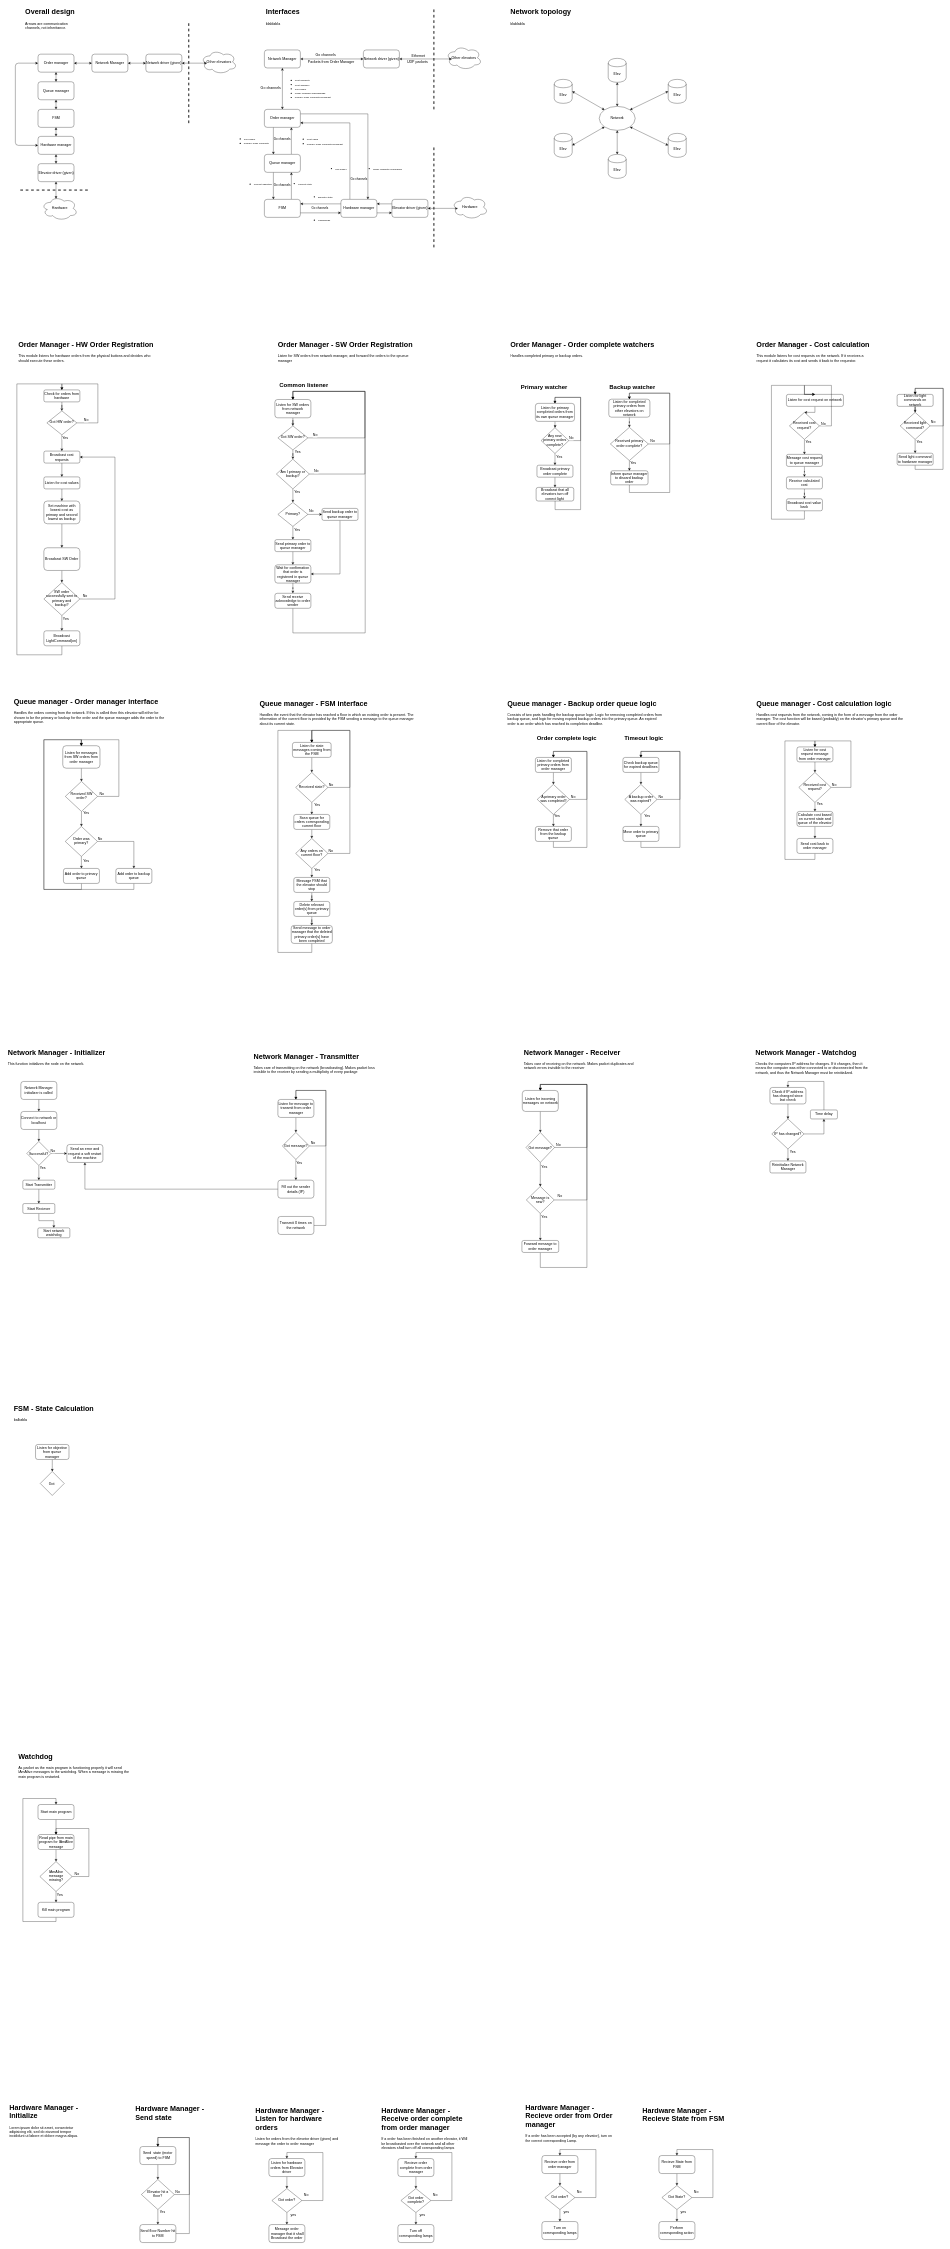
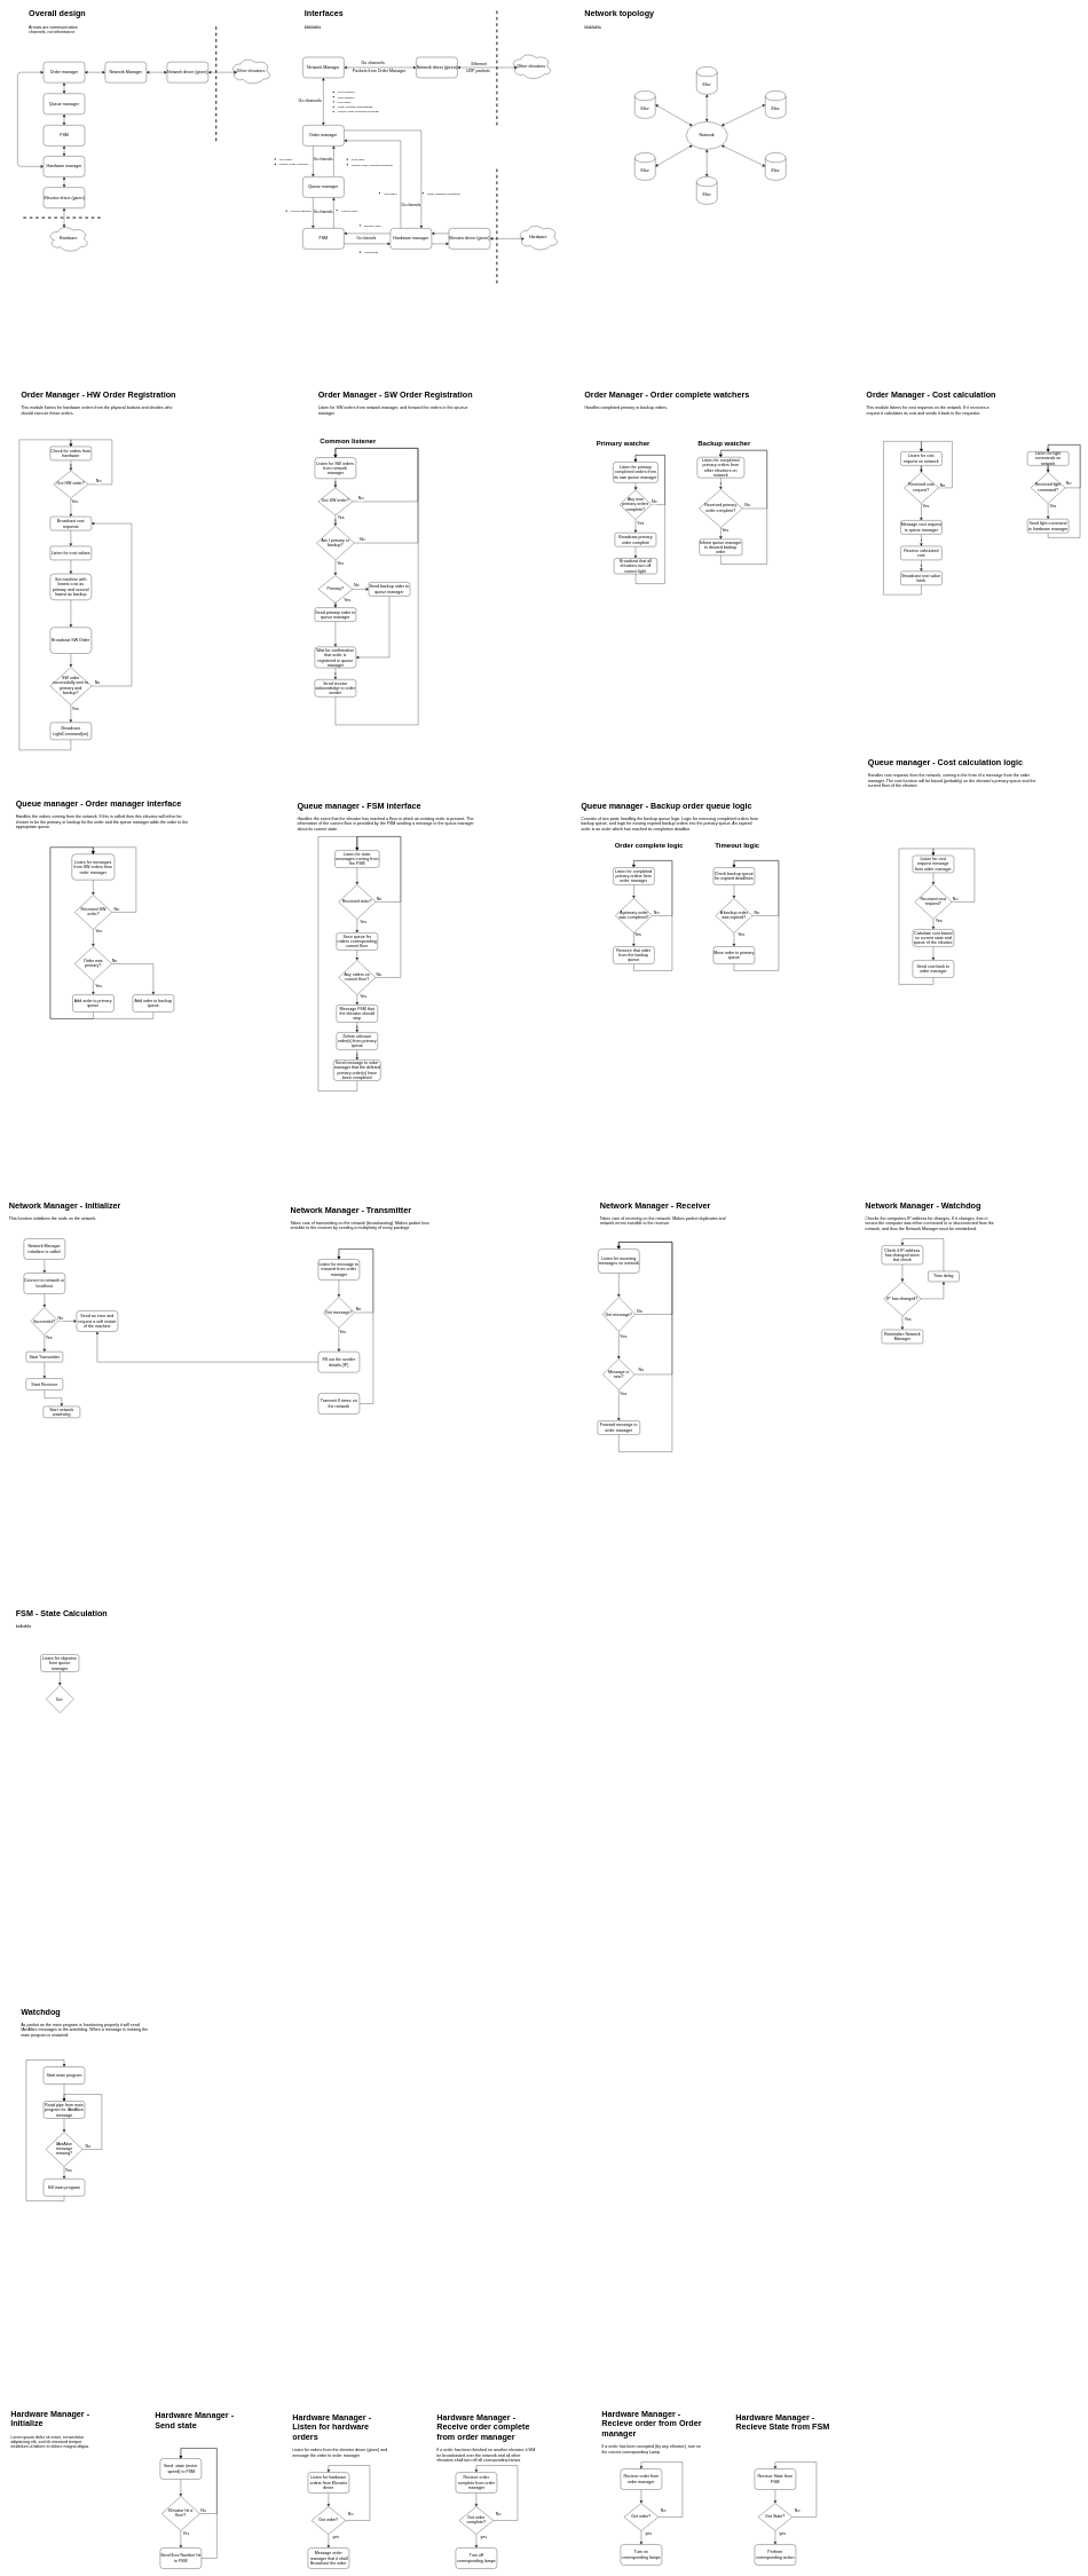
- <mxCell id="28" value="&lt;div&gt;Listen for cost request on network&lt;/div&gt;" style="rounded=1;whiteSpace=wrap;html=1;fontSize=12;glass=0;strokeWidth=1;shadow=0;" parent="1" vertex="1"><mxGeometry x="2620" y="1314" width="190" height="40" as="geometry" /></mxCell>
+ <mxCell id="28" value="&lt;div&gt;Listen for cost request on network&lt;/div&gt;" style="rounded=1;whiteSpace=wrap;html=1;fontSize=12;glass=0;strokeWidth=1;shadow=0;" parent="1" vertex="1"><mxGeometry x="2620" y="1314" width="120" height="40" as="geometry" /></mxCell>
- <mxCell id="72" value="Send primary order to queue manager" style="rounded=1;whiteSpace=wrap;html=1;fontSize=12;glass=0;strokeWidth=1;shadow=0;" parent="1" vertex="1"><mxGeometry x="915" y="1798" width="120" height="40" as="geometry" /></mxCell>
+ <mxCell id="72" value="Send primary order to queue manager" style="rounded=1;whiteSpace=wrap;html=1;fontSize=12;glass=0;strokeWidth=1;shadow=0;" parent="1" vertex="1"><mxGeometry x="915" y="1768" width="120" height="40" as="geometry" /></mxCell>
- <mxCell id="220" value="&lt;h1&gt;Queue manager - Cost calculation logic&lt;/h1&gt;&lt;p&gt;Handles cost requests from the network, coming in the form of a message from the order manager. The cost function will be based (probably) on the elevator's primary queue and the current floor of the elevator.&lt;/p&gt;" style="text;html=1;strokeColor=none;fillColor=none;spacing=5;spacingTop=-20;whiteSpace=wrap;overflow=hidden;rounded=0;" parent="1" vertex="1"><mxGeometry x="2515" y="2324" width="526" height="100" as="geometry" /></mxCell>
+ <mxCell id="220" value="&lt;h1&gt;Queue manager - Cost calculation logic&lt;/h1&gt;&lt;p&gt;Handles cost requests from the network, coming in the form of a message from the order manager. The cost function will be based (probably) on the elevator's primary queue and the current floor of the elevator.&lt;/p&gt;" style="text;html=1;strokeColor=none;fillColor=none;spacing=5;spacingTop=-20;whiteSpace=wrap;overflow=hidden;rounded=0;" parent="1" vertex="1"><mxGeometry x="2520" y="2199" width="526" height="100" as="geometry" /></mxCell>
